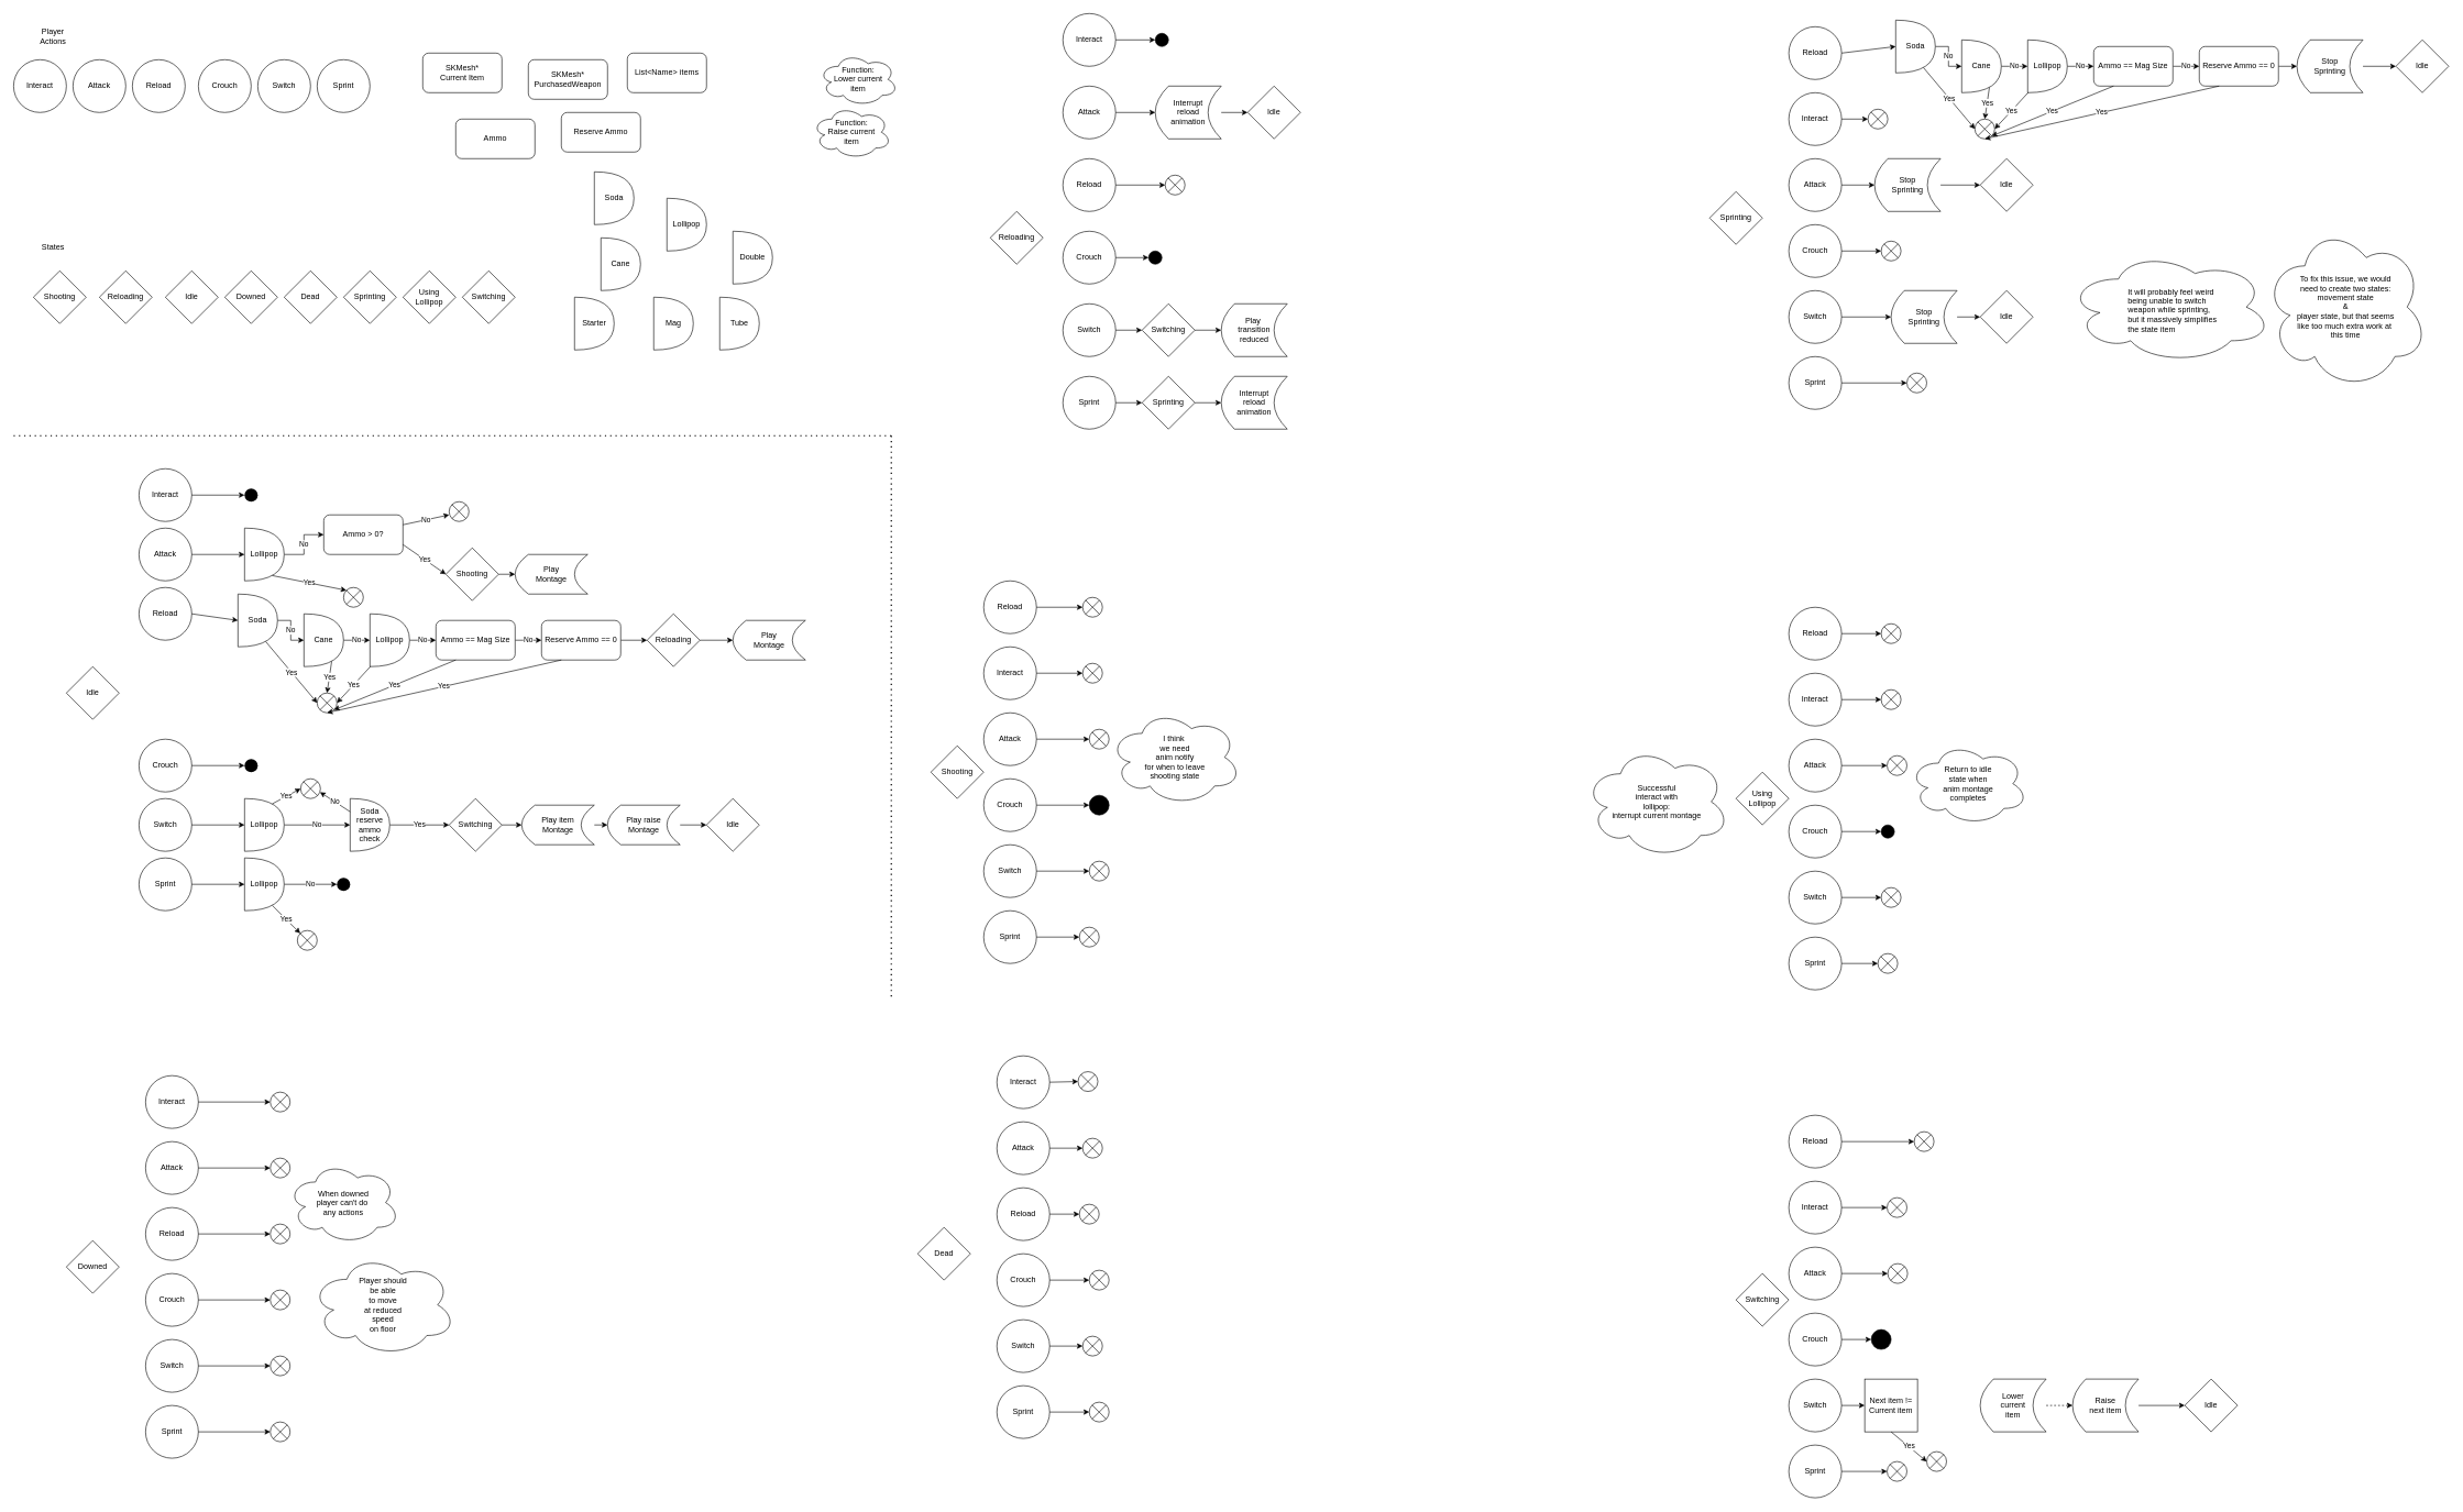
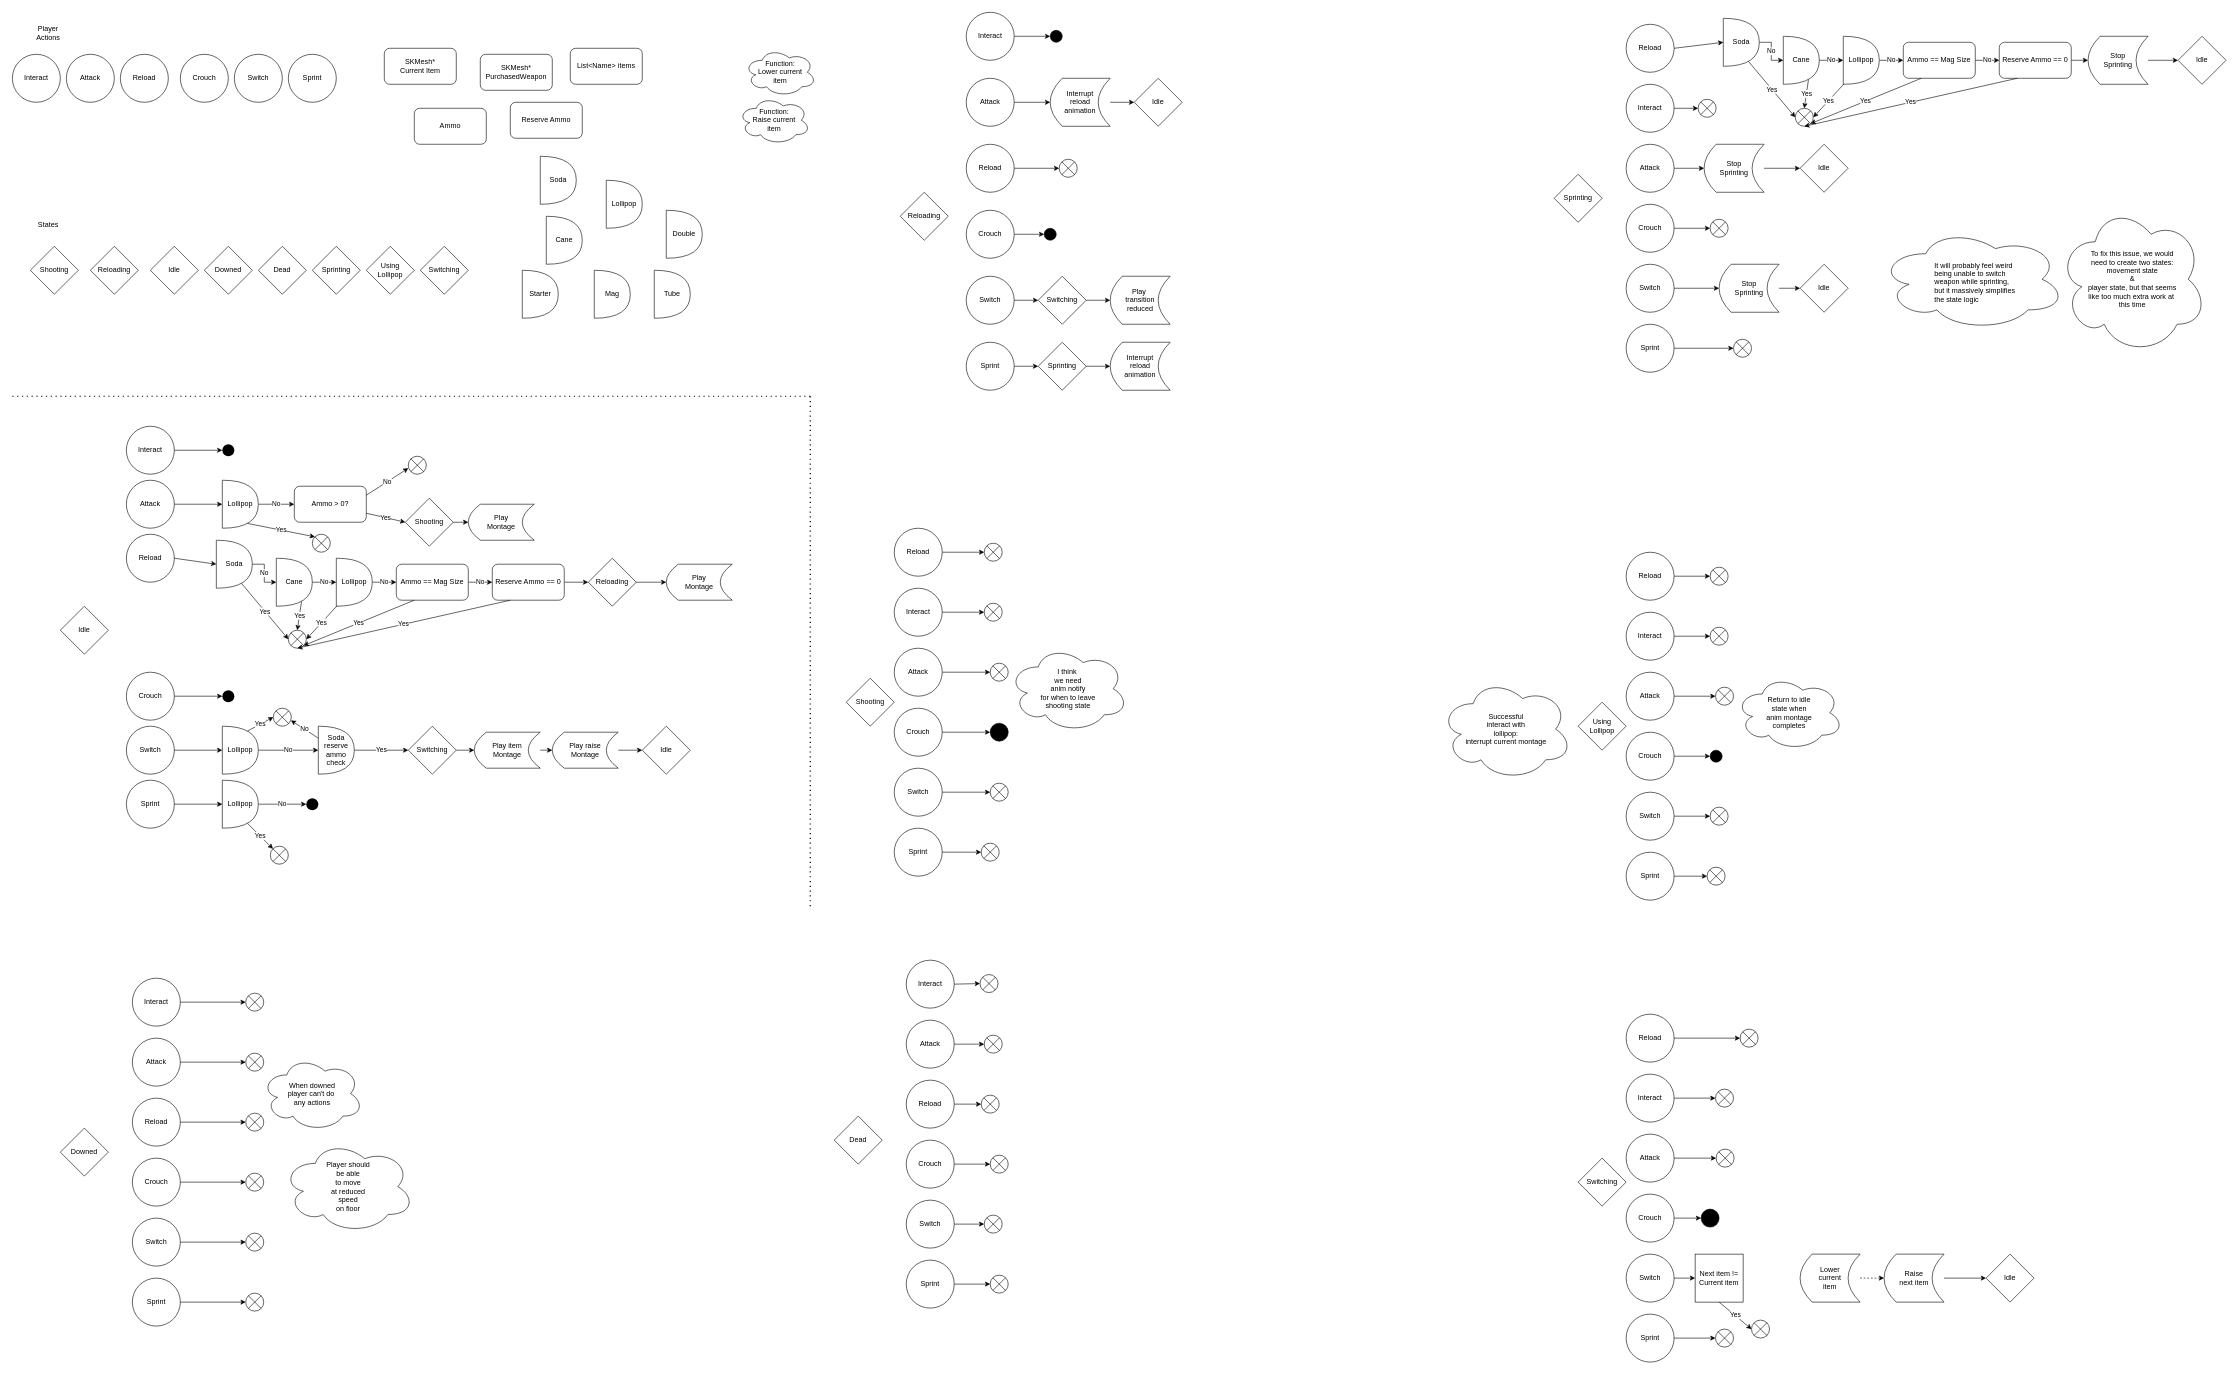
- <mxCell id="236" value="It will probably feel weird being unable to switch weapon while sprinting, but it massively simplifies the state item" style="text;html=1;strokeColor=none;fillColor=none;align=left;verticalAlign=middle;whiteSpace=wrap;rounded=0;" vertex="1" parent="1"><mxGeometry x="3222" y="430" width="138" height="80" as="geometry" /></mxCell>
+ <mxCell id="236" value="It will probably feel weird being unable to switch weapon while sprinting, but it massively simplifies the state logic" style="text;html=1;strokeColor=none;fillColor=none;align=left;verticalAlign=middle;whiteSpace=wrap;rounded=0;" vertex="1" parent="1"><mxGeometry x="3222" y="430" width="138" height="80" as="geometry" /></mxCell>
- <mxCell id="43" value="Ammo &amp;gt; 0?" style="rounded=1;whiteSpace=wrap;html=1;" vertex="1" parent="1"><mxGeometry x="490" y="780" width="120" height="60" as="geometry" /></mxCell>
+ <mxCell id="43" value="Ammo &amp;gt; 0?" style="rounded=1;whiteSpace=wrap;html=1;" vertex="1" parent="1"><mxGeometry x="490" y="810" width="120" height="60" as="geometry" /></mxCell>
